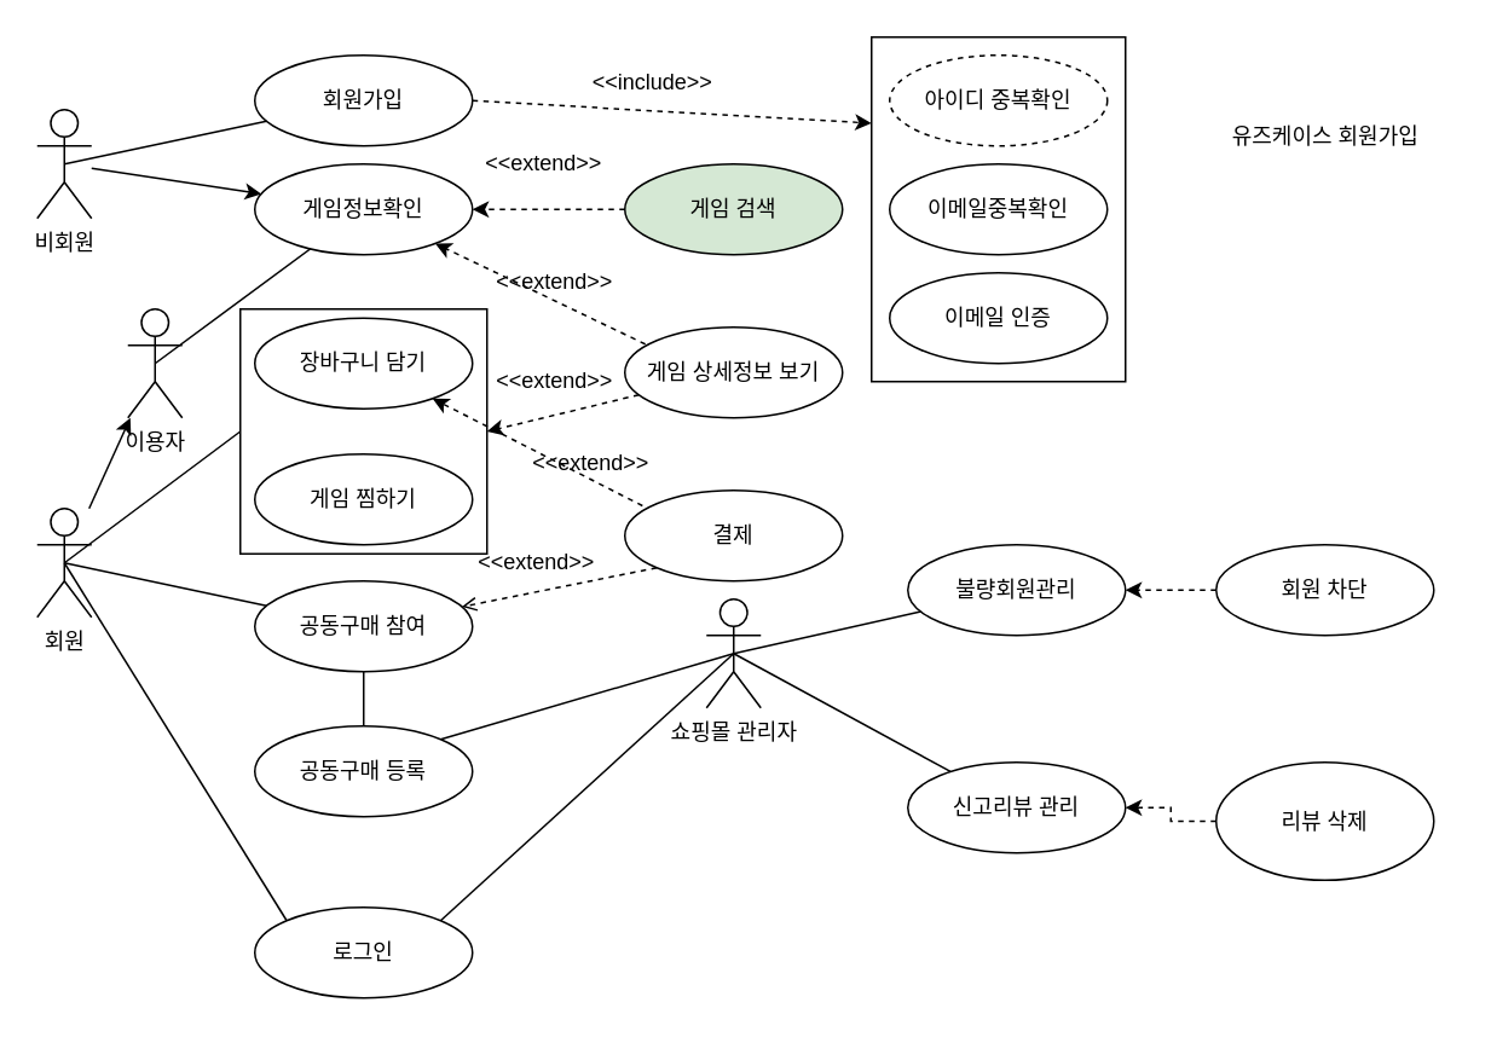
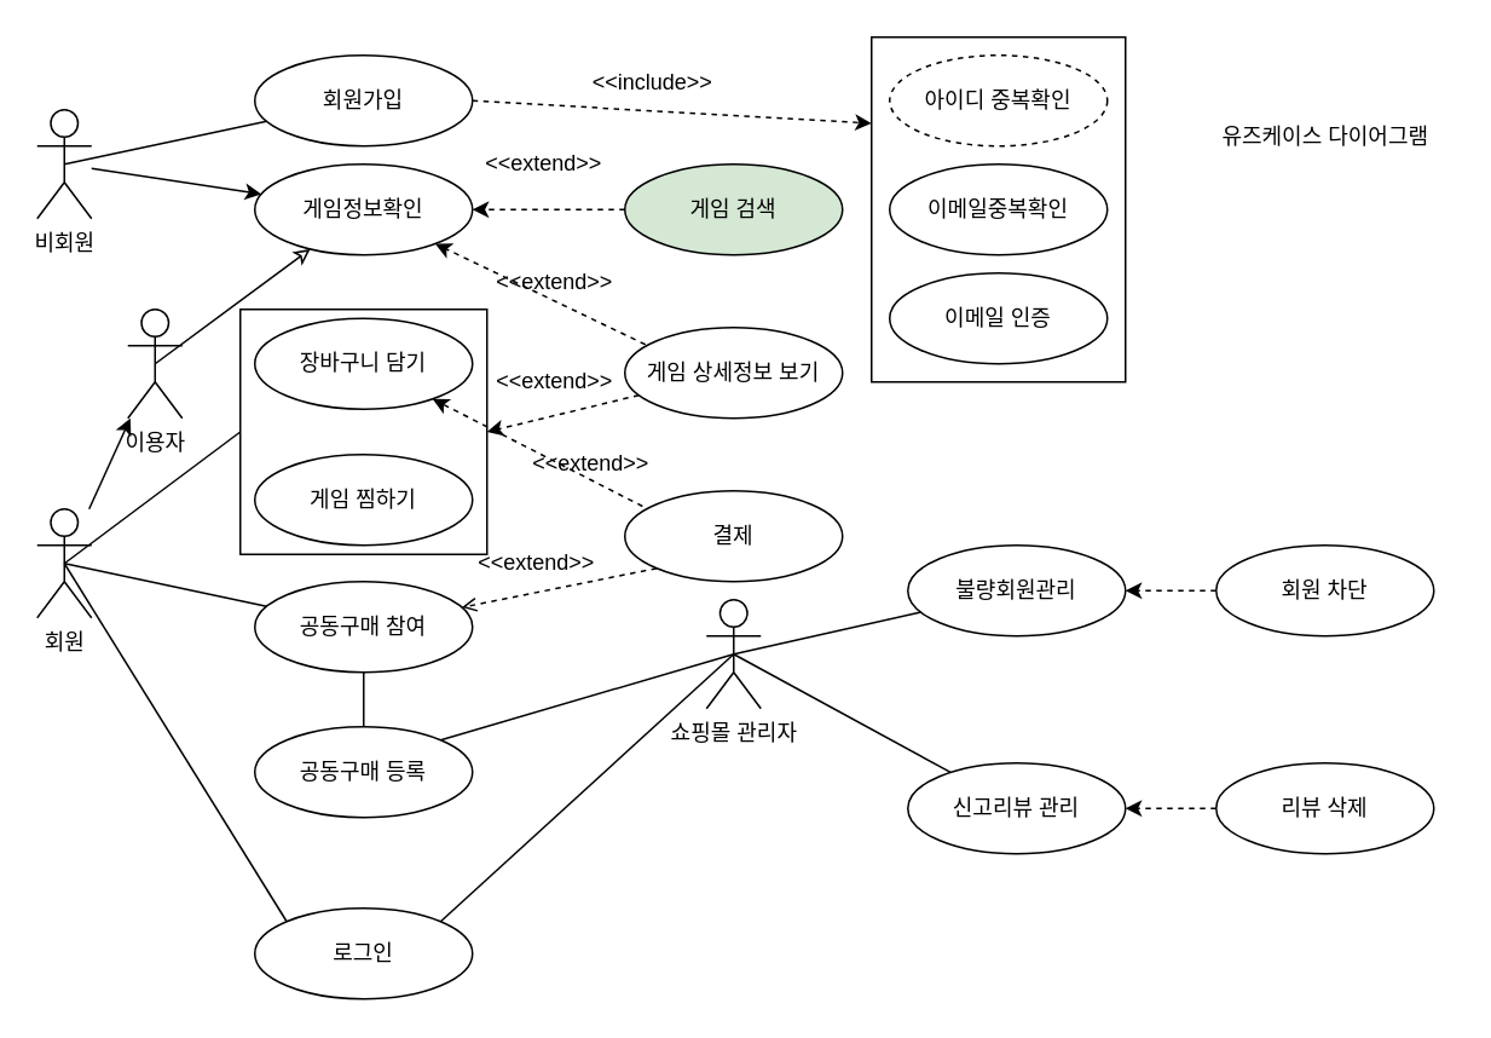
- <mxCell id="49" value="유즈케이스 회원가입" style="text;html=1;align=center;verticalAlign=middle;resizable=0;points=[];autosize=1;strokeColor=none;fillColor=none;" vertex="1" parent="1"><mxGeometry x="660" y="60" width="140" height="30" as="geometry" /></mxCell>
+ <mxCell id="49" value="유즈케이스 다이어그램" style="text;html=1;align=center;verticalAlign=middle;resizable=0;points=[];autosize=1;strokeColor=none;fillColor=none;" vertex="1" parent="1"><mxGeometry x="660" y="60" width="140" height="30" as="geometry" /></mxCell>
- <mxCell id="17" style="rounded=0;orthogonalLoop=1;jettySize=auto;html=1;exitX=0.5;exitY=0.5;exitDx=0;exitDy=0;exitPerimeter=0;endArrow=none;endFill=0;" edge="1" parent="1" source="18" target="8"><mxGeometry relative="1" as="geometry" /></mxCell>
+ <mxCell id="17" style="rounded=0;orthogonalLoop=1;jettySize=auto;html=1;exitX=0.5;exitY=0.5;exitDx=0;exitDy=0;exitPerimeter=0;endArrow=classic;endFill=0;" edge="1" parent="1" source="18" target="8"><mxGeometry relative="1" as="geometry" /></mxCell>
- <mxCell id="38" value="리뷰 삭제" style="ellipse;whiteSpace=wrap;html=1;" vertex="1" parent="1"><mxGeometry x="670" y="420" width="120" height="65" as="geometry" /></mxCell>
+ <mxCell id="38" value="리뷰 삭제" style="ellipse;whiteSpace=wrap;html=1;" vertex="1" parent="1"><mxGeometry x="670" y="420" width="120" height="50" as="geometry" /></mxCell>
